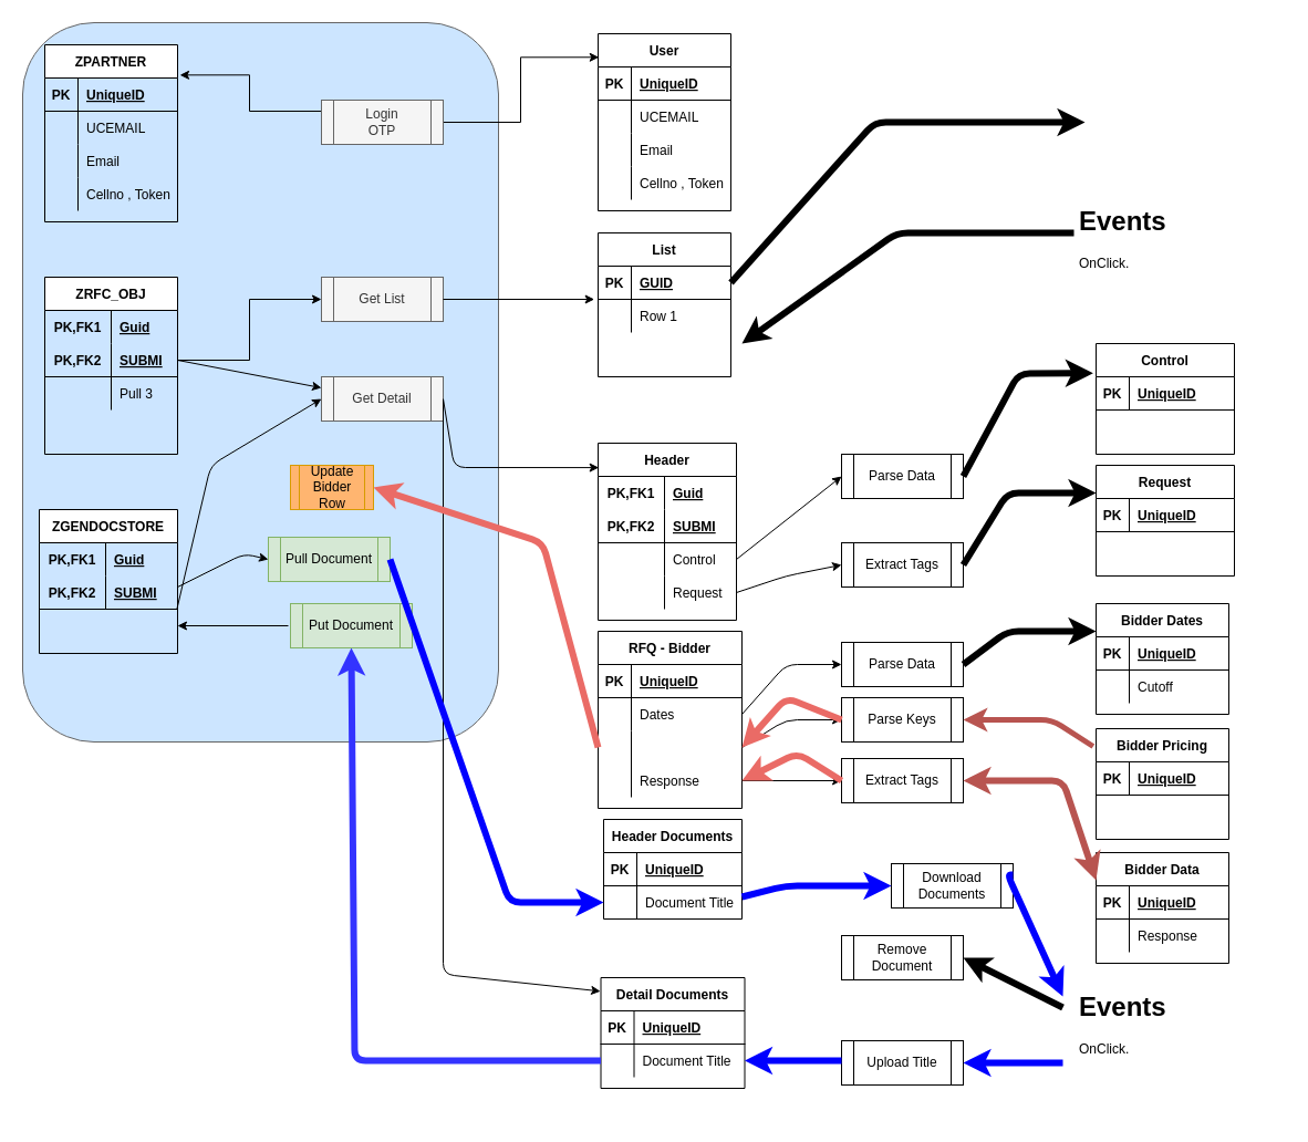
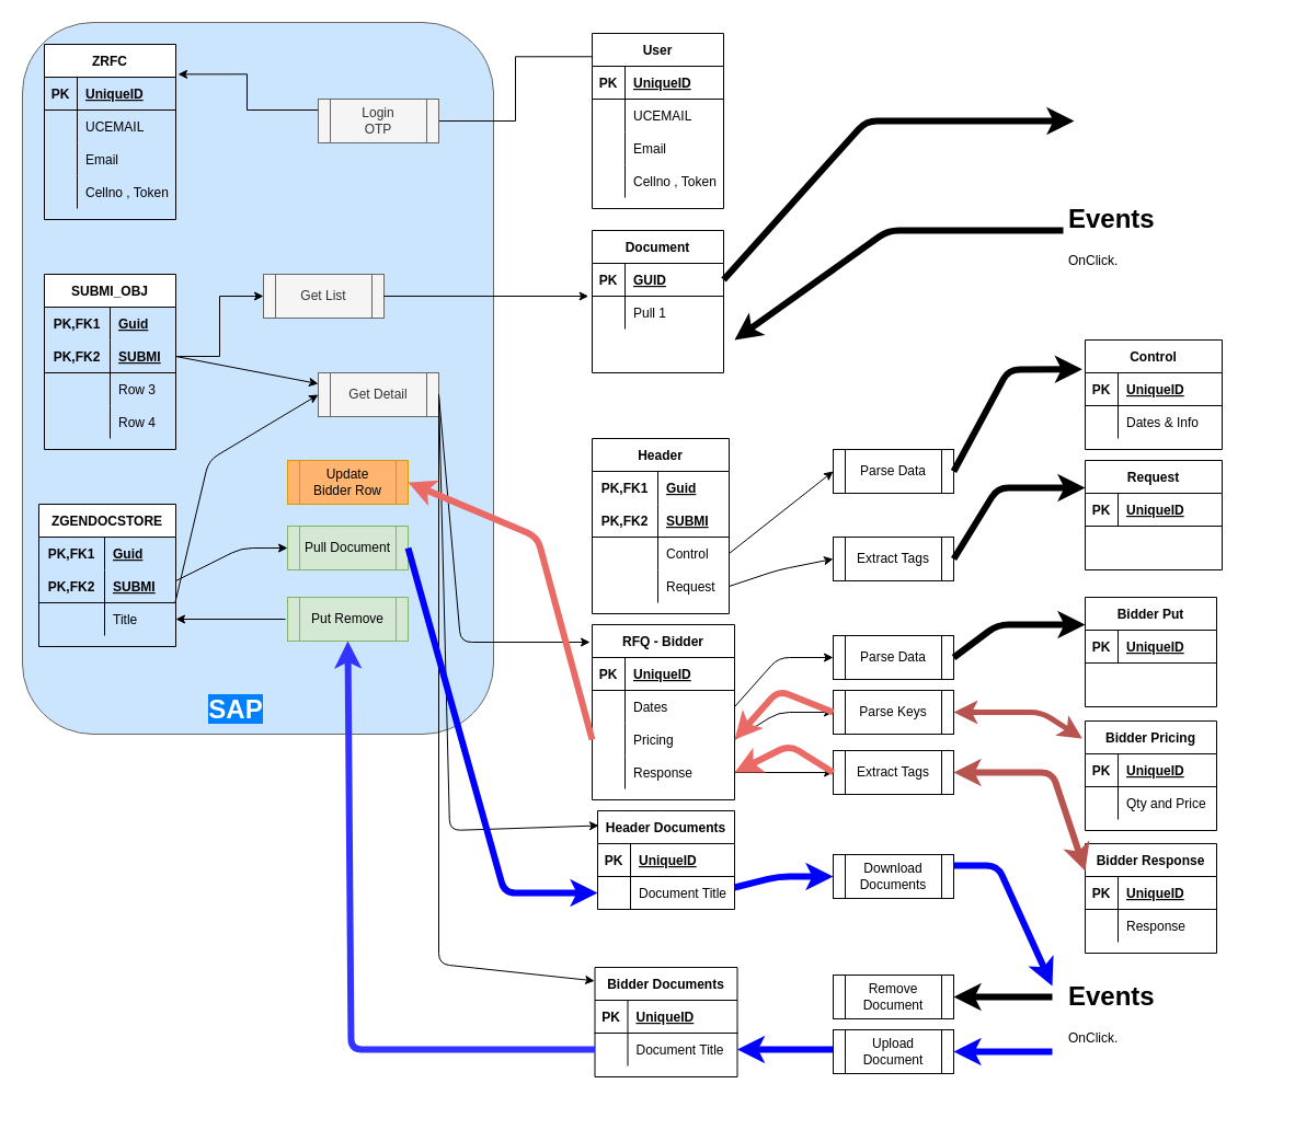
- <mxCell id="140" style="edgeStyle=orthogonalEdgeStyle;rounded=0;orthogonalLoop=1;jettySize=auto;html=1;exitX=1;exitY=0.5;exitDx=0;exitDy=0;entryX=0.006;entryY=0.133;entryDx=0;entryDy=0;entryPerimeter=0;" parent="1" source="141" target="73" edge="1"><mxGeometry relative="1" as="geometry" /></mxCell>
+ <mxCell id="140" style="edgeStyle=orthogonalEdgeStyle;rounded=0;orthogonalLoop=1;jettySize=auto;html=1;exitX=1;exitY=0.5;exitDx=0;exitDy=0;entryX=0.006;entryY=0.133;entryDx=0;entryDy=0;entryPerimeter=0;endArrow=none;" parent="1" source="141" target="73" edge="1"><mxGeometry relative="1" as="geometry" /></mxCell>
- <mxCell id="99" value="ZPARTNER" style="shape=table;startSize=30;container=1;collapsible=1;childLayout=tableLayout;fixedRows=1;rowLines=0;fontStyle=1;align=center;resizeLast=1;" parent="1" vertex="1"><mxGeometry x="40" y="40" width="120" height="160" as="geometry" /></mxCell>
+ <mxCell id="99" value="ZRFC" style="shape=table;startSize=30;container=1;collapsible=1;childLayout=tableLayout;fixedRows=1;rowLines=0;fontStyle=1;align=center;resizeLast=1;" parent="1" vertex="1"><mxGeometry x="40" y="40" width="120" height="160" as="geometry" /></mxCell>
- <mxCell id="64" value="List" style="shape=table;startSize=30;container=1;collapsible=1;childLayout=tableLayout;fixedRows=1;rowLines=0;fontStyle=1;align=center;resizeLast=1;" parent="1" vertex="1"><mxGeometry x="540" y="210" width="120" height="130" as="geometry" /></mxCell>
+ <mxCell id="64" value="Document" style="shape=table;startSize=30;container=1;collapsible=1;childLayout=tableLayout;fixedRows=1;rowLines=0;fontStyle=1;align=center;resizeLast=1;" parent="1" vertex="1"><mxGeometry x="540" y="210" width="120" height="130" as="geometry" /></mxCell>
- <mxCell id="86" value="ZRFC_OBJ" style="shape=table;startSize=30;container=1;collapsible=1;childLayout=tableLayout;fixedRows=1;rowLines=0;fontStyle=1;align=center;resizeLast=1;" parent="1" vertex="1"><mxGeometry x="40" y="250" width="120" height="160" as="geometry" /></mxCell>
+ <mxCell id="86" value="SUBMI_OBJ" style="shape=table;startSize=30;container=1;collapsible=1;childLayout=tableLayout;fixedRows=1;rowLines=0;fontStyle=1;align=center;resizeLast=1;" parent="1" vertex="1"><mxGeometry x="40" y="250" width="120" height="160" as="geometry" /></mxCell>
- <mxCell id="122" value="Get List" style="shape=process;whiteSpace=wrap;html=1;backgroundOutline=1;fillColor=#f5f5f5;strokeColor=#666666;fontColor=#333333;" parent="1" vertex="1"><mxGeometry x="290" y="250" width="110" height="40" as="geometry" /></mxCell>
+ <mxCell id="122" value="Get List" style="shape=process;whiteSpace=wrap;html=1;backgroundOutline=1;fillColor=#f5f5f5;strokeColor=#666666;fontColor=#333333;" parent="1" vertex="1"><mxGeometry x="240" y="250" width="110" height="40" as="geometry" /></mxCell>
- <mxCell id="70" value="Row 1" style="shape=partialRectangle;connectable=0;fillColor=none;top=0;left=0;bottom=0;right=0;align=left;spacingLeft=6;overflow=hidden;" parent="68" vertex="1"><mxGeometry x="30" width="90" height="30" as="geometry" /></mxCell>
+ <mxCell id="70" value="Pull 1" style="shape=partialRectangle;connectable=0;fillColor=none;top=0;left=0;bottom=0;right=0;align=left;spacingLeft=6;overflow=hidden;" parent="68" vertex="1"><mxGeometry x="30" width="90" height="30" as="geometry" /></mxCell>
- <mxCell id="95" value="Pull 3" style="shape=partialRectangle;connectable=0;fillColor=none;top=0;left=0;bottom=0;right=0;align=left;spacingLeft=6;overflow=hidden;" parent="93" vertex="1"><mxGeometry x="60" width="60" height="30" as="geometry" /></mxCell>
+ <mxCell id="95" value="Row 3" style="shape=partialRectangle;connectable=0;fillColor=none;top=0;left=0;bottom=0;right=0;align=left;spacingLeft=6;overflow=hidden;" parent="93" vertex="1"><mxGeometry x="60" width="60" height="30" as="geometry" /></mxCell>
+ <mxCell id="98" value="Row 4" style="shape=partialRectangle;connectable=0;fillColor=none;top=0;left=0;bottom=0;right=0;align=left;spacingLeft=6;overflow=hidden;" parent="96" vertex="1"><mxGeometry x="60" width="60" height="30" as="geometry" /></mxCell>
+ <mxCell id="36" value="Dates &amp; Info" style="shape=partialRectangle;connectable=0;fillColor=none;top=0;left=0;bottom=0;right=0;align=left;spacingLeft=6;overflow=hidden;" parent="34" vertex="1"><mxGeometry x="30" width="95" height="30" as="geometry" /></mxCell>
- <mxCell id="123" value="" style="endArrow=classic;html=1;exitX=1;exitY=0.5;exitDx=0;exitDy=0;entryX=0.005;entryY=0.138;entryDx=0;entryDy=0;entryPerimeter=0;" parent="1" source="127" target="51" edge="1"><mxGeometry width="50" height="50" relative="1" as="geometry"><mxPoint x="790" y="440" as="sourcePoint" /><mxPoint x="530" y="470" as="targetPoint" /><Array as="points"><mxPoint x="410" y="422" /></Array></mxGeometry></mxCell>
- <mxCell id="180" value="Update&lt;br&gt;Bidder Row" style="shape=process;whiteSpace=wrap;html=1;backgroundOutline=1;strokeColor=#d79b00;fillColor=#FFB570;" parent="1" vertex="1"><mxGeometry x="262" y="420" width="75" height="40" as="geometry" /></mxCell>
+ <mxCell id="180" value="Update&lt;br&gt;Bidder Row" style="shape=process;whiteSpace=wrap;html=1;backgroundOutline=1;strokeColor=#d79b00;fillColor=#FFB570;" parent="1" vertex="1"><mxGeometry x="262" y="420" width="110" height="40" as="geometry" /></mxCell>
- <mxCell id="175" value="Pull Document" style="shape=process;whiteSpace=wrap;html=1;backgroundOutline=1;fillColor=#d5e8d4;strokeColor=#82b366;" parent="1" vertex="1"><mxGeometry x="242" y="485" width="110" height="40" as="geometry" /></mxCell>
+ <mxCell id="175" value="Pull Document" style="shape=process;whiteSpace=wrap;html=1;backgroundOutline=1;fillColor=#d5e8d4;strokeColor=#82b366;" parent="1" vertex="1"><mxGeometry x="262" y="480" width="110" height="40" as="geometry" /></mxCell>
+ <mxCell id="137" value="" style="endArrow=classic;html=1;exitX=1;exitY=0.5;exitDx=0;exitDy=0;entryX=0.008;entryY=0.15;entryDx=0;entryDy=0;entryPerimeter=0;" parent="1" source="127" target="37" edge="1"><mxGeometry width="50" height="50" relative="1" as="geometry"><mxPoint x="790" y="530" as="sourcePoint" /><mxPoint x="840" y="480" as="targetPoint" /><Array as="points"><mxPoint x="410" y="758" /></Array></mxGeometry></mxCell>
+ <mxCell id="136" value="" style="endArrow=classic;html=1;exitX=1;exitY=0.5;exitDx=0;exitDy=0;entryX=-0.015;entryY=0.1;entryDx=0;entryDy=0;entryPerimeter=0;" parent="1" source="127" target="17" edge="1"><mxGeometry width="50" height="50" relative="1" as="geometry"><mxPoint x="790" y="530" as="sourcePoint" /><mxPoint x="840" y="480" as="targetPoint" /><Array as="points"><mxPoint x="420" y="586" /></Array></mxGeometry></mxCell>
- <mxCell id="10" value="Bidder Dates" style="shape=table;startSize=30;container=1;collapsible=1;childLayout=tableLayout;fixedRows=1;rowLines=0;fontStyle=1;align=center;resizeLast=1;" parent="1" vertex="1"><mxGeometry x="990" y="545" width="120" height="100" as="geometry" /></mxCell>
+ <mxCell id="10" value="Bidder Put" style="shape=table;startSize=30;container=1;collapsible=1;childLayout=tableLayout;fixedRows=1;rowLines=0;fontStyle=1;align=center;resizeLast=1;" parent="1" vertex="1"><mxGeometry x="990" y="545" width="120" height="100" as="geometry" /></mxCell>
+ <mxCell id="121" value="Title" style="shape=partialRectangle;connectable=0;fillColor=none;top=0;left=0;bottom=0;right=0;align=left;spacingLeft=6;overflow=hidden;" parent="119" vertex="1"><mxGeometry x="60" width="65" height="30" as="geometry" /></mxCell>
- <mxCell id="174" value="Put Document" style="shape=process;whiteSpace=wrap;html=1;backgroundOutline=1;fillColor=#d5e8d4;strokeColor=#82b366;" parent="1" vertex="1"><mxGeometry x="262" y="545" width="110" height="40" as="geometry" /></mxCell>
+ <mxCell id="174" value="Put Remove" style="shape=process;whiteSpace=wrap;html=1;backgroundOutline=1;fillColor=#d5e8d4;strokeColor=#82b366;" parent="1" vertex="1"><mxGeometry x="262" y="545" width="110" height="40" as="geometry" /></mxCell>
- <mxCell id="16" value="Cutoff" style="shape=partialRectangle;connectable=0;fillColor=none;top=0;left=0;bottom=0;right=0;align=left;spacingLeft=6;overflow=hidden;" parent="14" vertex="1"><mxGeometry x="30" width="90" height="30" as="geometry" /></mxCell>
+ <mxCell id="179" value="&lt;font style=&quot;font-size: 24px&quot; color=&quot;#ffffff&quot;&gt;&lt;b style=&quot;background-color: rgb(0 , 127 , 255)&quot;&gt;SAP&lt;/b&gt;&lt;/font&gt;" style="text;html=1;strokeColor=none;fillColor=none;align=center;verticalAlign=middle;whiteSpace=wrap;rounded=0;" parent="1" vertex="1"><mxGeometry x="170" y="638" width="90" height="20" as="geometry" /></mxCell>
- <mxCell id="159" value="" style="endArrow=none;startArrow=classic;html=1;entryX=-0.022;entryY=0.16;entryDx=0;entryDy=0;entryPerimeter=0;exitX=1;exitY=0.5;exitDx=0;exitDy=0;strokeWidth=5;fillColor=#f8cecc;strokeColor=#b85450;" parent="1" source="142" target="44" edge="1"><mxGeometry width="50" height="50" relative="1" as="geometry"><mxPoint x="790" y="560" as="sourcePoint" /><mxPoint x="840" y="510" as="targetPoint" /><Array as="points"><mxPoint x="950" y="650" /></Array></mxGeometry></mxCell>
+ <mxCell id="159" value="" style="endArrow=classic;startArrow=classic;html=1;entryX=-0.022;entryY=0.16;entryDx=0;entryDy=0;entryPerimeter=0;exitX=1;exitY=0.5;exitDx=0;exitDy=0;strokeWidth=5;fillColor=#f8cecc;strokeColor=#b85450;" parent="1" source="142" target="44" edge="1"><mxGeometry width="50" height="50" relative="1" as="geometry"><mxPoint x="790" y="560" as="sourcePoint" /><mxPoint x="840" y="510" as="targetPoint" /><Array as="points"><mxPoint x="950" y="650" /></Array></mxGeometry></mxCell>
+ <mxCell id="26" value="Pricing" style="shape=partialRectangle;connectable=0;fillColor=none;top=0;left=0;bottom=0;right=0;align=left;spacingLeft=6;overflow=hidden;" parent="24" vertex="1"><mxGeometry x="30" width="100" height="30" as="geometry" /></mxCell>
+ <mxCell id="50" value="Qty and Price" style="shape=partialRectangle;connectable=0;fillColor=none;top=0;left=0;bottom=0;right=0;align=left;spacingLeft=6;overflow=hidden;" parent="48" vertex="1"><mxGeometry x="30" width="90" height="30" as="geometry" /></mxCell>
- <mxCell id="129" value="Bidder Data" style="shape=table;startSize=30;container=1;collapsible=1;childLayout=tableLayout;fixedRows=1;rowLines=0;fontStyle=1;align=center;resizeLast=1;" parent="1" vertex="1"><mxGeometry x="990" y="770" width="120" height="100" as="geometry" /></mxCell>
+ <mxCell id="129" value="Bidder Response" style="shape=table;startSize=30;container=1;collapsible=1;childLayout=tableLayout;fixedRows=1;rowLines=0;fontStyle=1;align=center;resizeLast=1;" parent="1" vertex="1"><mxGeometry x="990" y="770" width="120" height="100" as="geometry" /></mxCell>
- <mxCell id="165" value="Download Documents" style="shape=process;whiteSpace=wrap;html=1;backgroundOutline=1;" parent="1" vertex="1"><mxGeometry x="805" y="780" width="110" height="40" as="geometry" /></mxCell>
+ <mxCell id="165" value="Download Documents" style="shape=process;whiteSpace=wrap;html=1;backgroundOutline=1;" parent="1" vertex="1"><mxGeometry x="760" y="780" width="110" height="40" as="geometry" /></mxCell>
- <mxCell id="163" value="Remove Document" style="shape=process;whiteSpace=wrap;html=1;backgroundOutline=1;" parent="1" vertex="1"><mxGeometry x="760" y="845" width="110" height="40" as="geometry" /></mxCell>
+ <mxCell id="163" value="Remove Document" style="shape=process;whiteSpace=wrap;html=1;backgroundOutline=1;" parent="1" vertex="1"><mxGeometry x="760" y="890" width="110" height="40" as="geometry" /></mxCell>
- <mxCell id="3" value="Detail Documents" style="shape=table;startSize=30;container=1;collapsible=1;childLayout=tableLayout;fixedRows=1;rowLines=0;fontStyle=1;align=center;resizeLast=1;" parent="1" vertex="1"><mxGeometry x="542.5" y="883" width="130" height="100" as="geometry" /></mxCell>
+ <mxCell id="3" value="Bidder Documents" style="shape=table;startSize=30;container=1;collapsible=1;childLayout=tableLayout;fixedRows=1;rowLines=0;fontStyle=1;align=center;resizeLast=1;" parent="1" vertex="1"><mxGeometry x="542.5" y="883" width="130" height="100" as="geometry" /></mxCell>
- <mxCell id="164" value="Upload Title" style="shape=process;whiteSpace=wrap;html=1;backgroundOutline=1;" parent="1" vertex="1"><mxGeometry x="760" y="940" width="110" height="40" as="geometry" /></mxCell>
+ <mxCell id="164" value="Upload Document" style="shape=process;whiteSpace=wrap;html=1;backgroundOutline=1;" parent="1" vertex="1"><mxGeometry x="760" y="940" width="110" height="40" as="geometry" /></mxCell>
